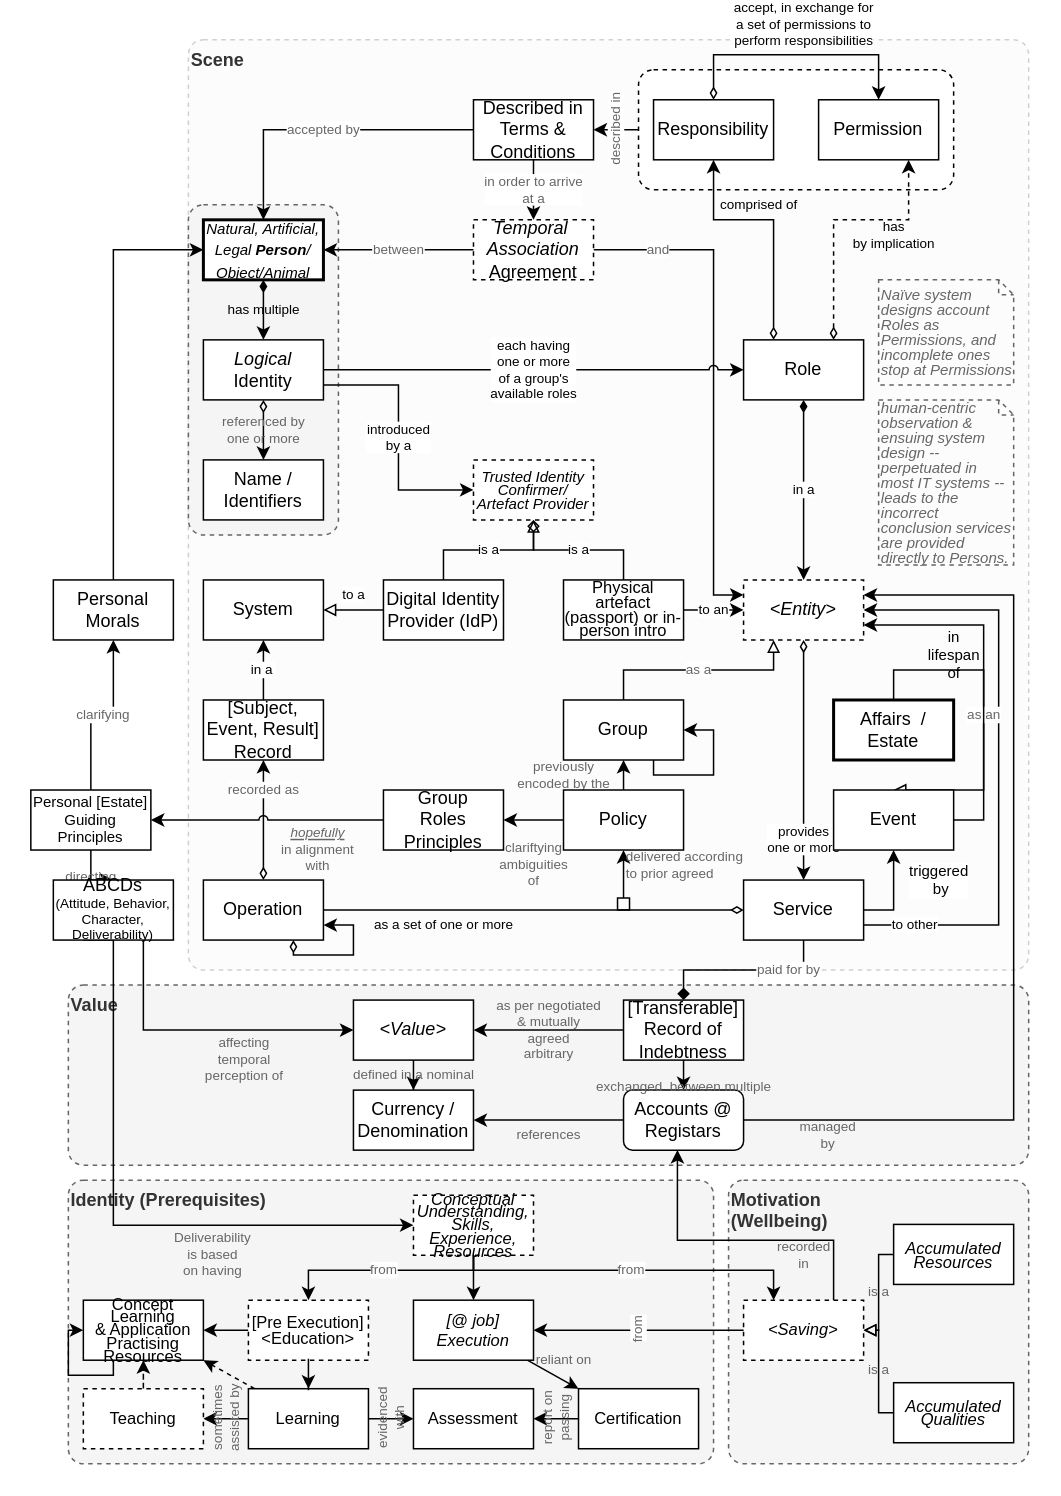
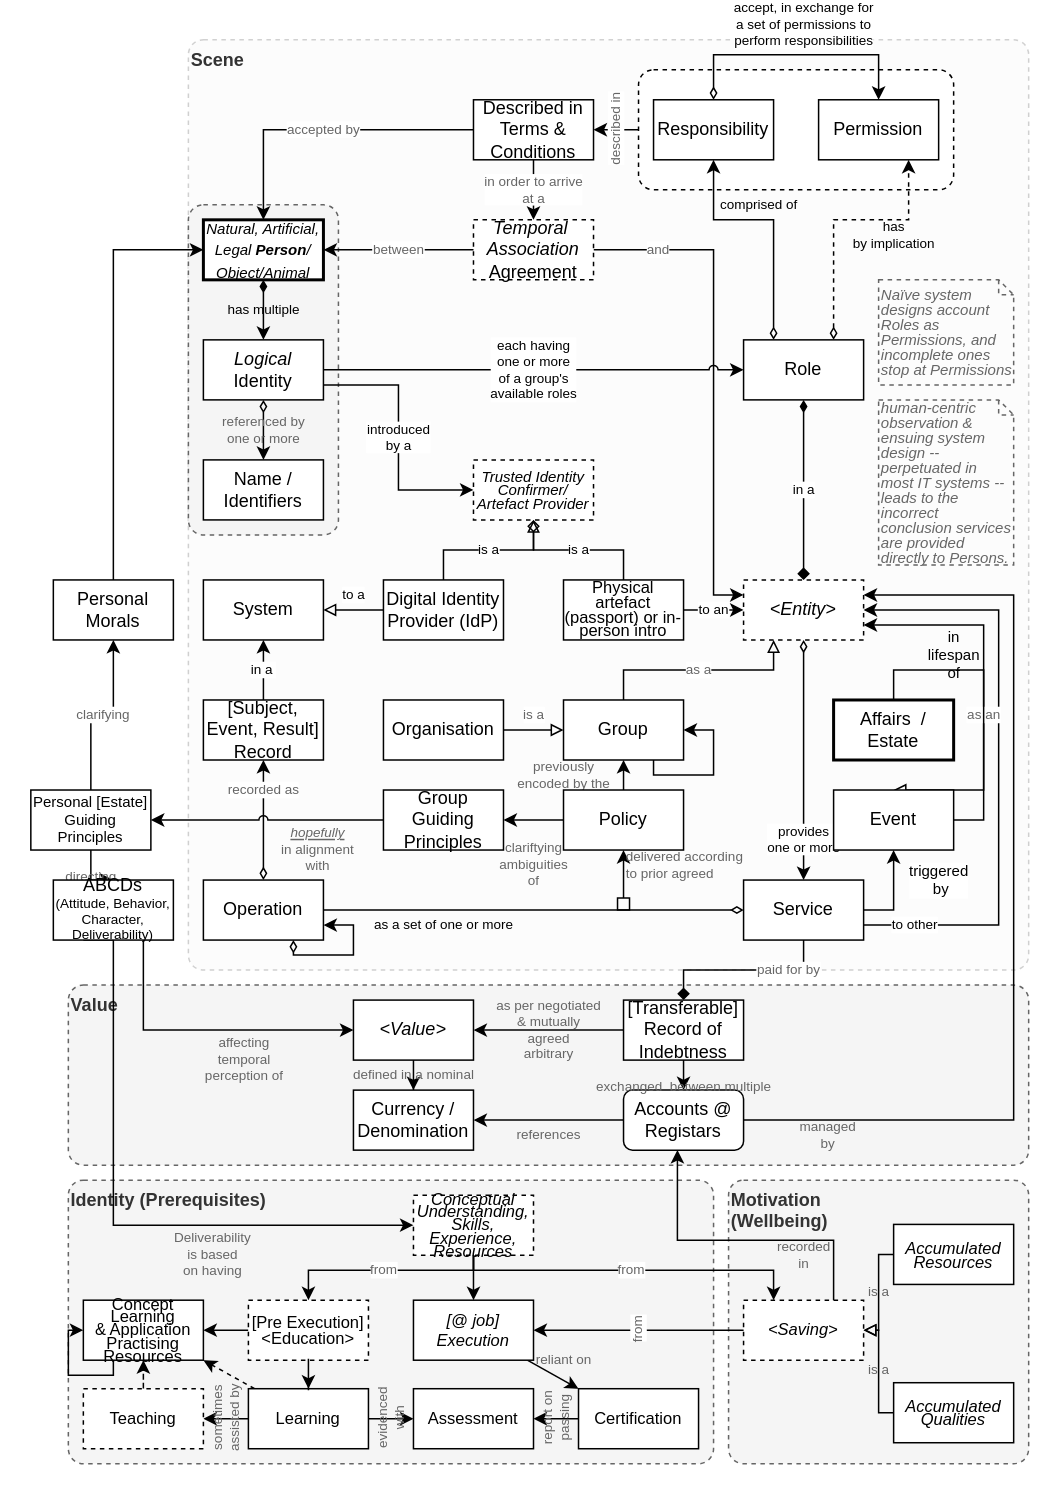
- <mxCell id="50" value="in a" style="edgeStyle=orthogonalEdgeStyle;rounded=0;orthogonalLoop=1;jettySize=auto;html=1;entryX=0.5;entryY=0;entryDx=0;entryDy=0;startArrow=diamondThin;startFill=1;fontSize=9;" parent="37" source="46" target="48" edge="1"><mxGeometry relative="1" as="geometry" /></mxCell>
+ <mxCell id="50" value="in a" style="edgeStyle=orthogonalEdgeStyle;rounded=0;orthogonalLoop=1;jettySize=auto;html=1;entryX=0.5;entryY=0;entryDx=0;entryDy=0;startArrow=diamondThin;startFill=1;fontSize=9;endArrow=diamond;" parent="37" source="46" target="48" edge="1"><mxGeometry relative="1" as="geometry" /></mxCell>
+ <mxCell id="68" value="Organisation" style="rounded=0;whiteSpace=wrap;html=1;fontStyle=0" parent="37" vertex="1"><mxGeometry x="130" y="440" width="80" height="40" as="geometry" /></mxCell>
+ <mxCell id="67" value="is a" style="edgeStyle=orthogonalEdgeStyle;rounded=0;orthogonalLoop=1;jettySize=auto;html=1;entryX=0;entryY=0.5;entryDx=0;entryDy=0;fontColor=#666666;startArrow=none;startFill=0;endArrow=block;endFill=0;fontSize=9;" parent="37" source="68" target="66" edge="1"><mxGeometry y="10" relative="1" as="geometry"><mxPoint as="offset" /></mxGeometry></mxCell>
- <mxCell id="77" value="Group&lt;br&gt;Roles&lt;br&gt;Principles" style="rounded=0;whiteSpace=wrap;html=1;" parent="37" vertex="1"><mxGeometry x="130" y="500" width="80" height="40" as="geometry" /></mxCell>
+ <mxCell id="77" value="Group&lt;br&gt;Guiding&lt;br&gt;Principles" style="rounded=0;whiteSpace=wrap;html=1;" parent="37" vertex="1"><mxGeometry x="130" y="500" width="80" height="40" as="geometry" /></mxCell>
